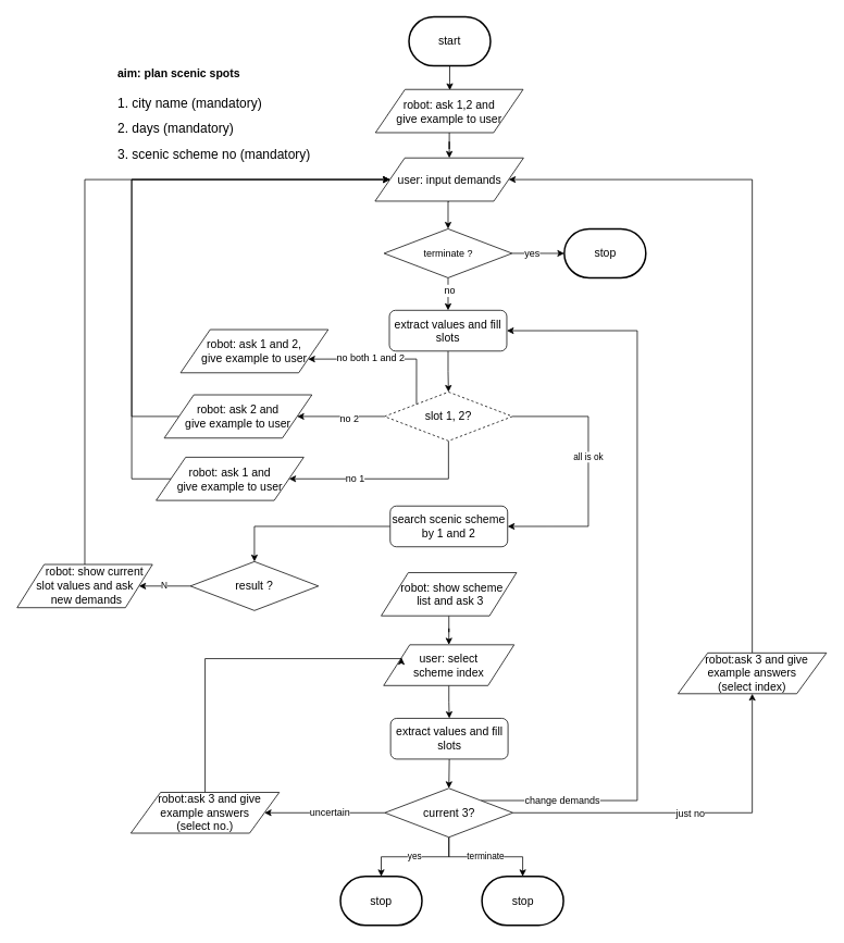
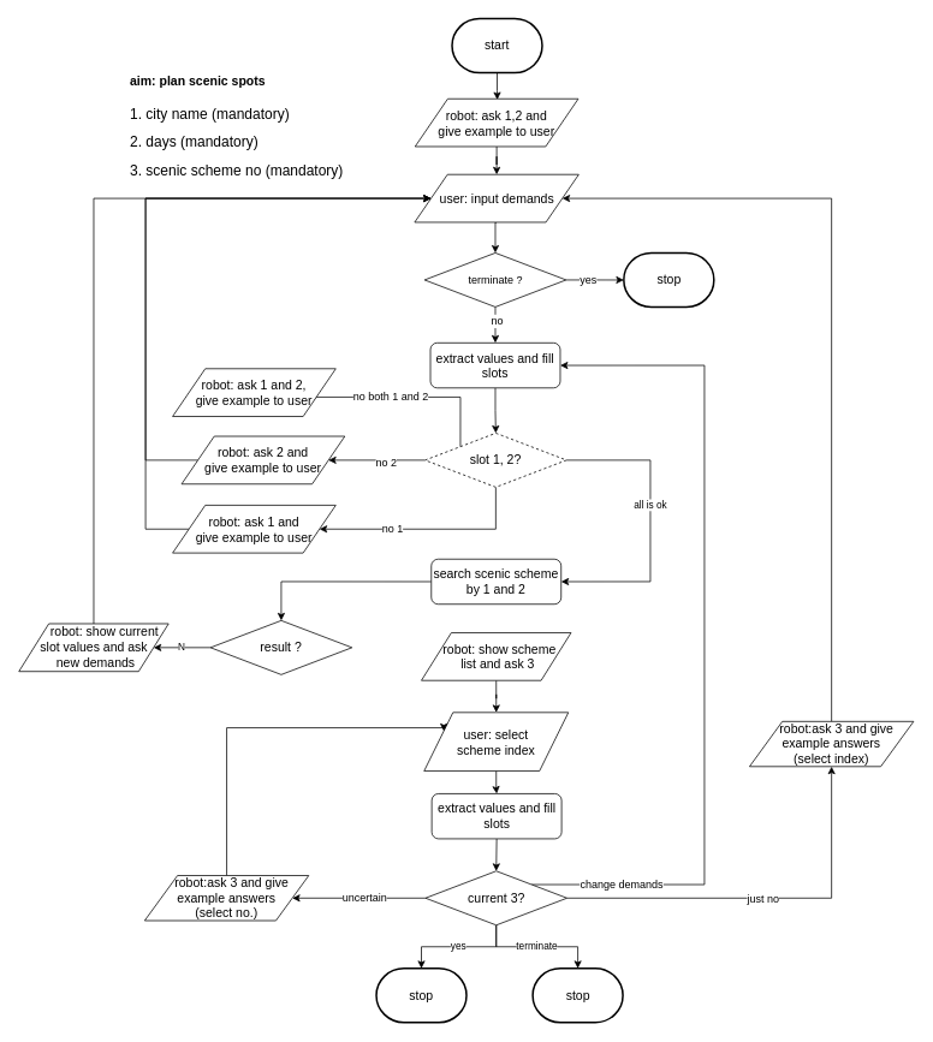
- <mxCell id="46" value="&lt;font style=&quot;font-size: 14px&quot;&gt;robot: ask 1 and 2,&lt;br&gt;give example to user&lt;/font&gt;" style="shape=parallelogram;perimeter=parallelogramPerimeter;whiteSpace=wrap;html=1;" parent="1" vertex="1"><mxGeometry x="221" y="403.5" width="181" height="53" as="geometry" /></mxCell>
+ <mxCell id="46" value="&lt;font style=&quot;font-size: 14px&quot;&gt;robot: ask 1 and 2,&lt;br&gt;give example to user&lt;/font&gt;" style="shape=parallelogram;perimeter=parallelogramPerimeter;whiteSpace=wrap;html=1;" parent="1" vertex="1"><mxGeometry x="191" y="408.5" width="181" height="53" as="geometry" /></mxCell>
- <mxCell id="19" value="&lt;span style=&quot;font-size: 14px&quot;&gt;user: select &lt;br&gt;scheme index&lt;br&gt;&lt;/span&gt;" style="shape=parallelogram;perimeter=parallelogramPerimeter;whiteSpace=wrap;html=1;" parent="1" vertex="1"><mxGeometry x="470" y="790" width="160" height="50" as="geometry" /></mxCell>
+ <mxCell id="19" value="&lt;span style=&quot;font-size: 14px&quot;&gt;user: select &lt;br&gt;scheme index&lt;br&gt;&lt;/span&gt;" style="shape=parallelogram;perimeter=parallelogramPerimeter;whiteSpace=wrap;html=1;" parent="1" vertex="1"><mxGeometry x="470" y="790" width="160" height="65" as="geometry" /></mxCell>
